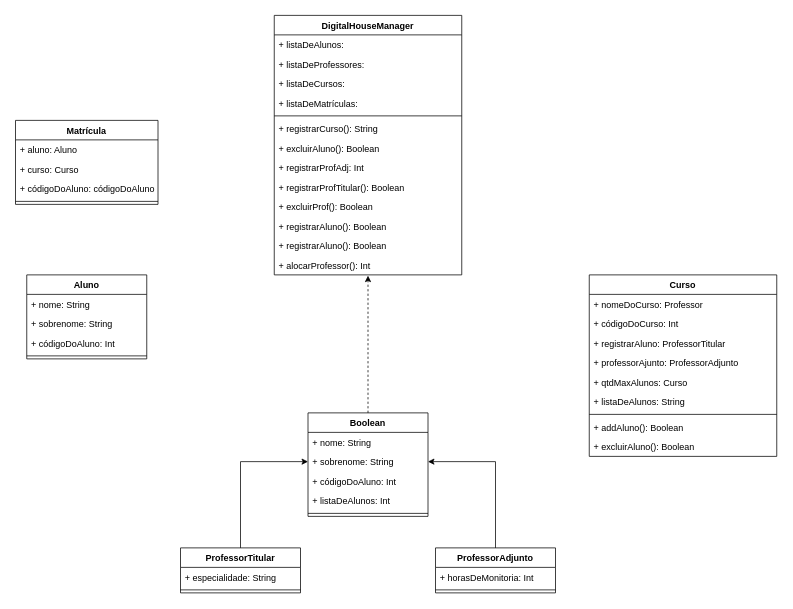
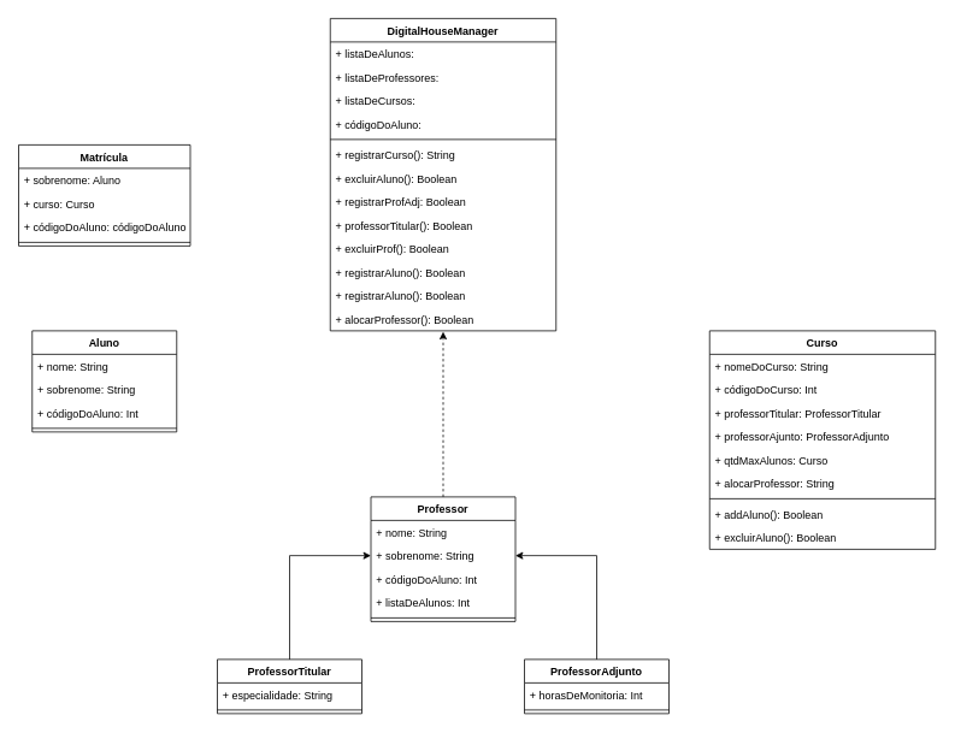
- <mxCell id="8" value="+ listaDeMatrículas:" style="text;strokeColor=none;fillColor=none;align=left;verticalAlign=top;spacingLeft=4;spacingRight=4;overflow=hidden;rotatable=0;points=[[0,0.5],[1,0.5]];portConstraint=eastwest;" vertex="1" parent="4"><mxGeometry y="104" width="250" height="26" as="geometry" /></mxCell>
+ <mxCell id="8" value="+ códigoDoAluno:" style="text;strokeColor=none;fillColor=none;align=left;verticalAlign=top;spacingLeft=4;spacingRight=4;overflow=hidden;rotatable=0;points=[[0,0.5],[1,0.5]];portConstraint=eastwest;" vertex="1" parent="4"><mxGeometry y="104" width="250" height="26" as="geometry" /></mxCell>
- <mxCell id="42" value="+ aluno: Aluno" style="text;strokeColor=none;fillColor=none;align=left;verticalAlign=top;spacingLeft=4;spacingRight=4;overflow=hidden;rotatable=0;points=[[0,0.5],[1,0.5]];portConstraint=eastwest;" vertex="1" parent="41"><mxGeometry y="26" width="190" height="26" as="geometry" /></mxCell>
+ <mxCell id="42" value="+ sobrenome: Aluno" style="text;strokeColor=none;fillColor=none;align=left;verticalAlign=top;spacingLeft=4;spacingRight=4;overflow=hidden;rotatable=0;points=[[0,0.5],[1,0.5]];portConstraint=eastwest;" vertex="1" parent="41"><mxGeometry y="26" width="190" height="26" as="geometry" /></mxCell>
- <mxCell id="12" value="+ registrarProfAdj: Int" style="text;strokeColor=none;fillColor=none;align=left;verticalAlign=top;spacingLeft=4;spacingRight=4;overflow=hidden;rotatable=0;points=[[0,0.5],[1,0.5]];portConstraint=eastwest;" vertex="1" parent="4"><mxGeometry y="190" width="250" height="26" as="geometry" /></mxCell>
+ <mxCell id="12" value="+ registrarProfAdj: Boolean" style="text;strokeColor=none;fillColor=none;align=left;verticalAlign=top;spacingLeft=4;spacingRight=4;overflow=hidden;rotatable=0;points=[[0,0.5],[1,0.5]];portConstraint=eastwest;" vertex="1" parent="4"><mxGeometry y="190" width="250" height="26" as="geometry" /></mxCell>
- <mxCell id="13" value="+ registrarProfTitular(): Boolean" style="text;strokeColor=none;fillColor=none;align=left;verticalAlign=top;spacingLeft=4;spacingRight=4;overflow=hidden;rotatable=0;points=[[0,0.5],[1,0.5]];portConstraint=eastwest;" vertex="1" parent="4"><mxGeometry y="216" width="250" height="26" as="geometry" /></mxCell>
+ <mxCell id="13" value="+ professorTitular(): Boolean" style="text;strokeColor=none;fillColor=none;align=left;verticalAlign=top;spacingLeft=4;spacingRight=4;overflow=hidden;rotatable=0;points=[[0,0.5],[1,0.5]];portConstraint=eastwest;" vertex="1" parent="4"><mxGeometry y="216" width="250" height="26" as="geometry" /></mxCell>
- <mxCell id="17" value="+ alocarProfessor(): Int" style="text;strokeColor=none;fillColor=none;align=left;verticalAlign=top;spacingLeft=4;spacingRight=4;overflow=hidden;rotatable=0;points=[[0,0.5],[1,0.5]];portConstraint=eastwest;" vertex="1" parent="4"><mxGeometry y="320" width="250" height="26" as="geometry" /></mxCell>
+ <mxCell id="17" value="+ alocarProfessor(): Boolean" style="text;strokeColor=none;fillColor=none;align=left;verticalAlign=top;spacingLeft=4;spacingRight=4;overflow=hidden;rotatable=0;points=[[0,0.5],[1,0.5]];portConstraint=eastwest;" vertex="1" parent="4"><mxGeometry y="320" width="250" height="26" as="geometry" /></mxCell>
- <mxCell id="32" value="+ nomeDoCurso: Professor" style="text;strokeColor=none;fillColor=none;align=left;verticalAlign=top;spacingLeft=4;spacingRight=4;overflow=hidden;rotatable=0;points=[[0,0.5],[1,0.5]];portConstraint=eastwest;" vertex="1" parent="31"><mxGeometry y="26" width="250" height="26" as="geometry" /></mxCell>
+ <mxCell id="32" value="+ nomeDoCurso: String" style="text;strokeColor=none;fillColor=none;align=left;verticalAlign=top;spacingLeft=4;spacingRight=4;overflow=hidden;rotatable=0;points=[[0,0.5],[1,0.5]];portConstraint=eastwest;" vertex="1" parent="31"><mxGeometry y="26" width="250" height="26" as="geometry" /></mxCell>
- <mxCell id="34" value="+ registrarAluno: ProfessorTitular" style="text;strokeColor=none;fillColor=none;align=left;verticalAlign=top;spacingLeft=4;spacingRight=4;overflow=hidden;rotatable=0;points=[[0,0.5],[1,0.5]];portConstraint=eastwest;" vertex="1" parent="31"><mxGeometry y="78" width="250" height="26" as="geometry" /></mxCell>
+ <mxCell id="34" value="+ professorTitular: ProfessorTitular" style="text;strokeColor=none;fillColor=none;align=left;verticalAlign=top;spacingLeft=4;spacingRight=4;overflow=hidden;rotatable=0;points=[[0,0.5],[1,0.5]];portConstraint=eastwest;" vertex="1" parent="31"><mxGeometry y="78" width="250" height="26" as="geometry" /></mxCell>
- <mxCell id="37" value="+ listaDeAlunos: String" style="text;strokeColor=none;fillColor=none;align=left;verticalAlign=top;spacingLeft=4;spacingRight=4;overflow=hidden;rotatable=0;points=[[0,0.5],[1,0.5]];portConstraint=eastwest;" vertex="1" parent="31"><mxGeometry y="156" width="250" height="26" as="geometry" /></mxCell>
+ <mxCell id="37" value="+ alocarProfessor: String" style="text;strokeColor=none;fillColor=none;align=left;verticalAlign=top;spacingLeft=4;spacingRight=4;overflow=hidden;rotatable=0;points=[[0,0.5],[1,0.5]];portConstraint=eastwest;" vertex="1" parent="31"><mxGeometry y="156" width="250" height="26" as="geometry" /></mxCell>
- <mxCell id="19" value="Boolean" style="swimlane;fontStyle=1;align=center;verticalAlign=top;childLayout=stackLayout;horizontal=1;startSize=26;horizontalStack=0;resizeParent=1;resizeParentMax=0;resizeLast=0;collapsible=1;marginBottom=0;" vertex="1" parent="1"><mxGeometry x="410" y="550" width="160" height="138" as="geometry" /></mxCell>
+ <mxCell id="19" value="Professor" style="swimlane;fontStyle=1;align=center;verticalAlign=top;childLayout=stackLayout;horizontal=1;startSize=26;horizontalStack=0;resizeParent=1;resizeParentMax=0;resizeLast=0;collapsible=1;marginBottom=0;" vertex="1" parent="1"><mxGeometry x="410" y="550" width="160" height="138" as="geometry" /></mxCell>
